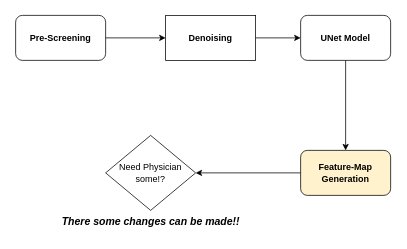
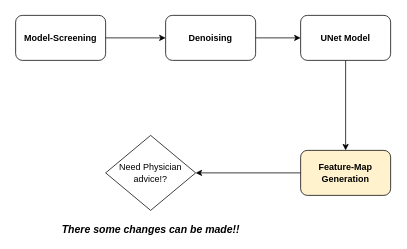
- <mxCell id="3" value="&lt;b&gt;Pre-Screening&lt;/b&gt;" style="rounded=1;whiteSpace=wrap;html=1;" vertex="1" parent="1"><mxGeometry x="20" y="20" width="120" height="60" as="geometry" /></mxCell>
+ <mxCell id="3" value="&lt;b&gt;Model-Screening&lt;/b&gt;" style="rounded=1;whiteSpace=wrap;html=1;" vertex="1" parent="1"><mxGeometry x="20" y="20" width="120" height="60" as="geometry" /></mxCell>
- <mxCell id="2" value="&lt;b&gt;Denoising&lt;/b&gt;" style="whiteSpace=wrap;html=1;rounded=0;" vertex="1" parent="1"><mxGeometry x="220" y="20" width="120" height="60" as="geometry" /></mxCell>
+ <mxCell id="2" value="&lt;b&gt;Denoising&lt;/b&gt;" style="rounded=1;whiteSpace=wrap;html=1;" vertex="1" parent="1"><mxGeometry x="220" y="20" width="120" height="60" as="geometry" /></mxCell>
- <mxCell id="10" value="Need Physician some!?" style="rhombus;whiteSpace=wrap;html=1;" vertex="1" parent="1"><mxGeometry x="140" y="180" width="120" height="100" as="geometry" /></mxCell>
+ <mxCell id="10" value="Need Physician advice!?" style="rhombus;whiteSpace=wrap;html=1;" vertex="1" parent="1"><mxGeometry x="140" y="180" width="120" height="100" as="geometry" /></mxCell>
- <mxCell id="11" value="&lt;i&gt;&lt;b&gt;&lt;font style=&quot;font-size: 14px;&quot;&gt;There some changes can be made!!&lt;/font&gt;&lt;/b&gt;&lt;/i&gt;" style="text;html=1;align=center;verticalAlign=middle;resizable=0;points=[];autosize=1;strokeColor=none;fillColor=none;" vertex="1" parent="1"><mxGeometry x="70" y="280" width="260" height="30" as="geometry" /></mxCell>
+ <mxCell id="11" value="&lt;i&gt;&lt;b&gt;&lt;font style=&quot;font-size: 14px;&quot;&gt;There some changes can be made!!&lt;/font&gt;&lt;/b&gt;&lt;/i&gt;" style="text;html=1;align=center;verticalAlign=middle;resizable=0;points=[];autosize=1;strokeColor=none;fillColor=none;" vertex="1" parent="1"><mxGeometry x="70" y="290" width="260" height="30" as="geometry" /></mxCell>
